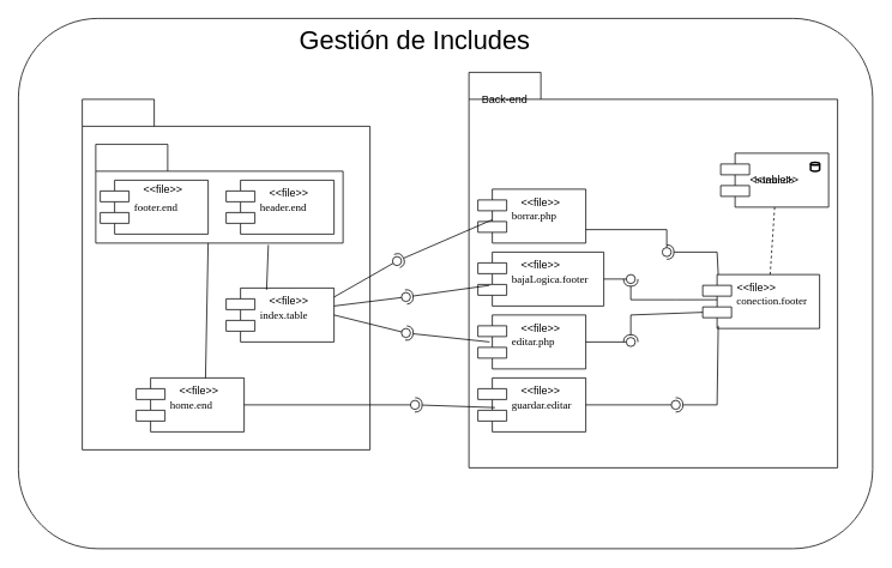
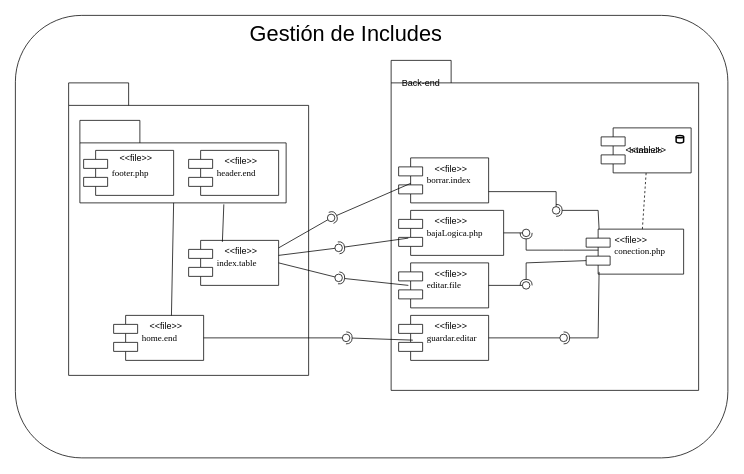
- <mxCell id="6" value="footer.end" style="shape=component;align=left;spacingLeft=36;rounded=0;shadow=0;comic=0;labelBackgroundColor=none;strokeWidth=1;fontFamily=Verdana;fontSize=12;html=1;" vertex="1" parent="1"><mxGeometry x="111" y="200" width="120" height="60" as="geometry" /></mxCell>
+ <mxCell id="6" value="footer.php" style="shape=component;align=left;spacingLeft=36;rounded=0;shadow=0;comic=0;labelBackgroundColor=none;strokeWidth=1;fontFamily=Verdana;fontSize=12;html=1;" vertex="1" parent="1"><mxGeometry x="111" y="200" width="120" height="60" as="geometry" /></mxCell>
- <mxCell id="18" value="borrar.php" style="shape=component;align=left;spacingLeft=36;rounded=0;shadow=0;comic=0;labelBackgroundColor=none;strokeWidth=1;fontFamily=Verdana;fontSize=12;html=1;" vertex="1" parent="1"><mxGeometry x="531" y="210" width="120" height="60" as="geometry" /></mxCell>
+ <mxCell id="18" value="borrar.index" style="shape=component;align=left;spacingLeft=36;rounded=0;shadow=0;comic=0;labelBackgroundColor=none;strokeWidth=1;fontFamily=Verdana;fontSize=12;html=1;" vertex="1" parent="1"><mxGeometry x="531" y="210" width="120" height="60" as="geometry" /></mxCell>
- <mxCell id="17" value="bajaLogica.footer" style="shape=component;align=left;spacingLeft=36;rounded=0;shadow=0;comic=0;labelBackgroundColor=none;strokeWidth=1;fontFamily=Verdana;fontSize=12;html=1;" vertex="1" parent="1"><mxGeometry x="531" y="280" width="140" height="60" as="geometry" /></mxCell>
+ <mxCell id="17" value="bajaLogica.php" style="shape=component;align=left;spacingLeft=36;rounded=0;shadow=0;comic=0;labelBackgroundColor=none;strokeWidth=1;fontFamily=Verdana;fontSize=12;html=1;" vertex="1" parent="1"><mxGeometry x="531" y="280" width="140" height="60" as="geometry" /></mxCell>
- <mxCell id="14" value="conection.footer" style="shape=component;align=left;spacingLeft=36;rounded=0;shadow=0;comic=0;labelBackgroundColor=none;strokeWidth=1;fontFamily=Verdana;fontSize=12;html=1;" vertex="1" parent="1"><mxGeometry x="781" y="305" width="130" height="60" as="geometry" /></mxCell>
+ <mxCell id="14" value="conection.php" style="shape=component;align=left;spacingLeft=36;rounded=0;shadow=0;comic=0;labelBackgroundColor=none;strokeWidth=1;fontFamily=Verdana;fontSize=12;html=1;" vertex="1" parent="1"><mxGeometry x="781" y="305" width="130" height="60" as="geometry" /></mxCell>
- <mxCell id="16" value="editar.php" style="shape=component;align=left;spacingLeft=36;rounded=0;shadow=0;comic=0;labelBackgroundColor=none;strokeWidth=1;fontFamily=Verdana;fontSize=12;html=1;" vertex="1" parent="1"><mxGeometry x="531" y="350" width="120" height="60" as="geometry" /></mxCell>
+ <mxCell id="16" value="editar.file" style="shape=component;align=left;spacingLeft=36;rounded=0;shadow=0;comic=0;labelBackgroundColor=none;strokeWidth=1;fontFamily=Verdana;fontSize=12;html=1;" vertex="1" parent="1"><mxGeometry x="531" y="350" width="120" height="60" as="geometry" /></mxCell>
